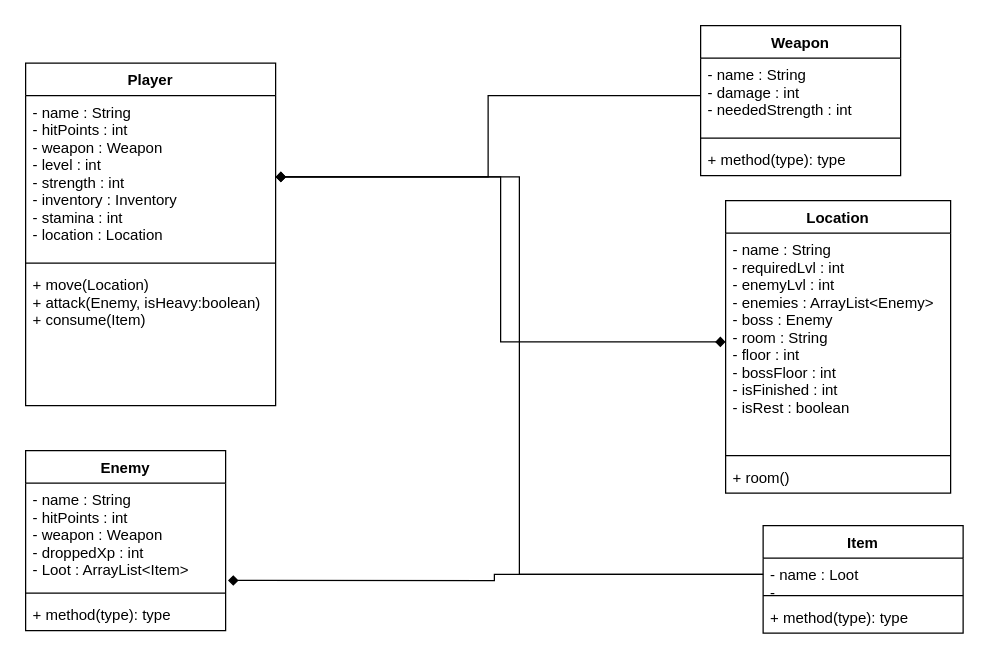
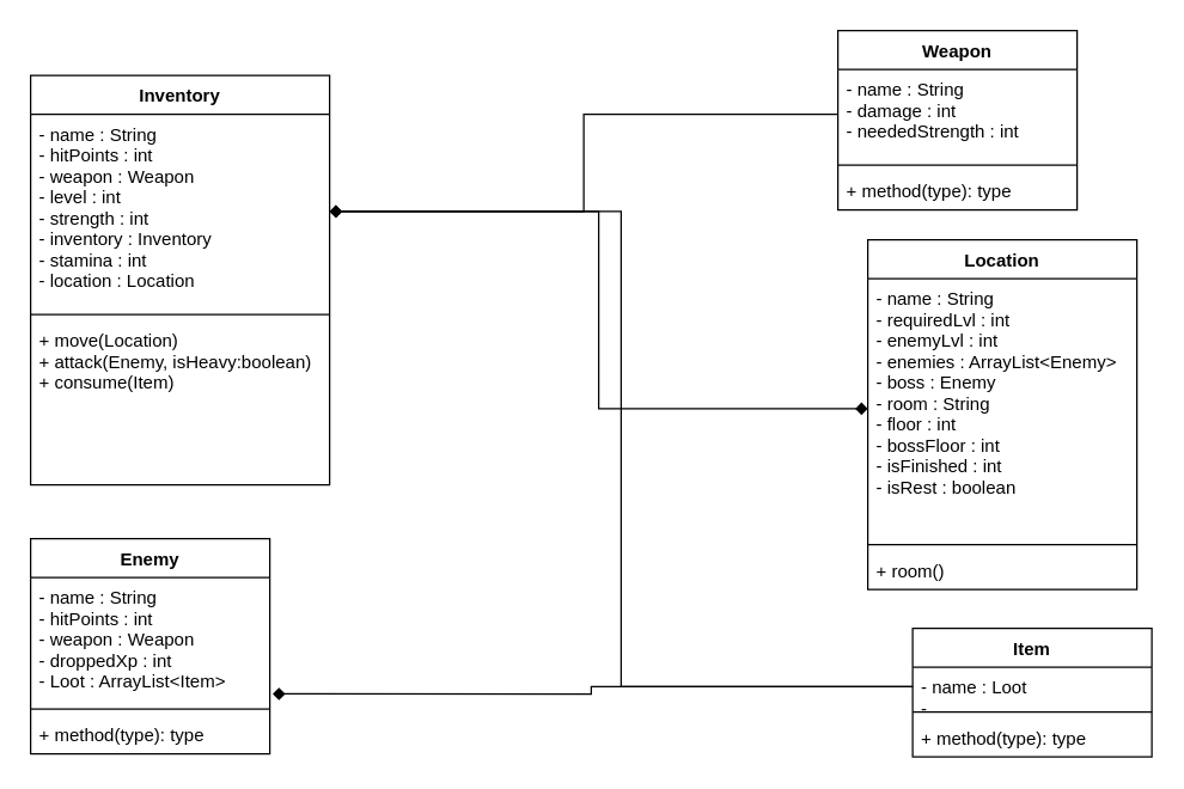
- <mxCell id="2" value="Player" style="swimlane;fontStyle=1;align=center;verticalAlign=top;childLayout=stackLayout;horizontal=1;startSize=26;horizontalStack=0;resizeParent=1;resizeParentMax=0;resizeLast=0;collapsible=1;marginBottom=0;resizeWidth=0;resizeHeight=0;resizable=1;autosize=1;overflow=visible;" vertex="1" parent="1"><mxGeometry x="20" y="50" width="200" height="274" as="geometry"><mxRectangle x="180" y="190" width="80" height="30" as="alternateBounds" /></mxGeometry></mxCell>
+ <mxCell id="2" value="Inventory" style="swimlane;fontStyle=1;align=center;verticalAlign=top;childLayout=stackLayout;horizontal=1;startSize=26;horizontalStack=0;resizeParent=1;resizeParentMax=0;resizeLast=0;collapsible=1;marginBottom=0;resizeWidth=0;resizeHeight=0;resizable=1;autosize=1;overflow=visible;" vertex="1" parent="1"><mxGeometry x="20" y="50" width="200" height="274" as="geometry"><mxRectangle x="180" y="190" width="80" height="30" as="alternateBounds" /></mxGeometry></mxCell>
